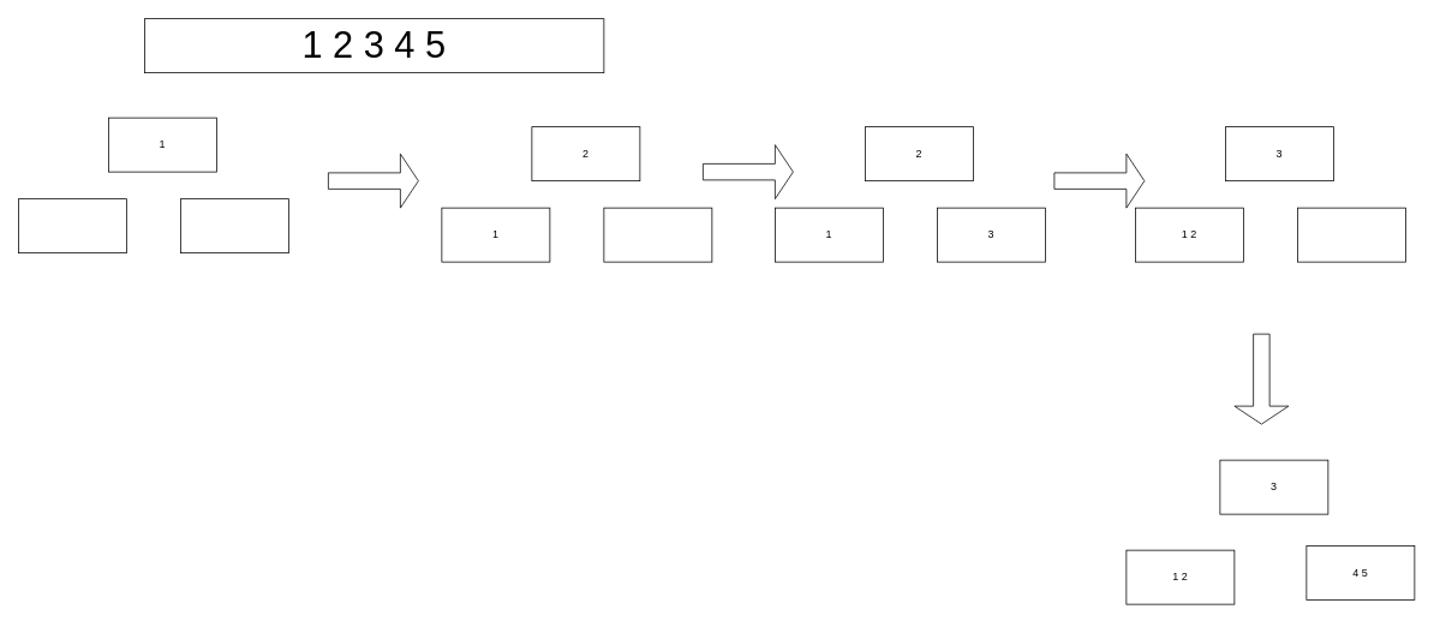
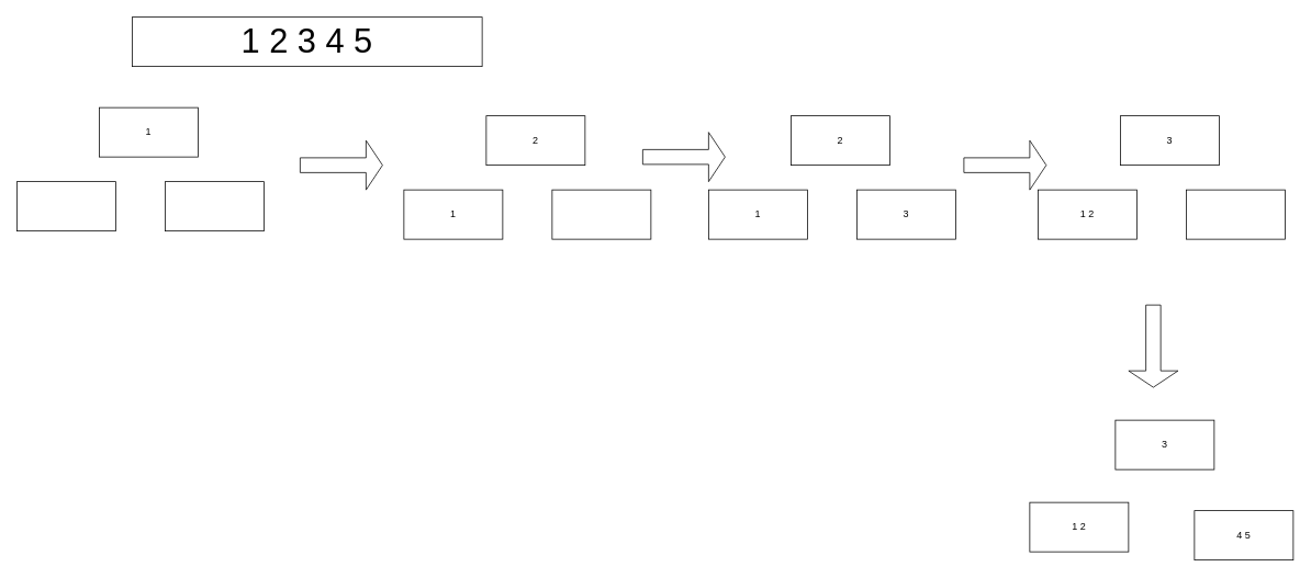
- <mxCell id="2" value="&lt;font style=&quot;font-size: 41px&quot;&gt;1 2 3 4 5&lt;/font&gt;" style="rounded=0;whiteSpace=wrap;html=1;" vertex="1" parent="1"><mxGeometry x="160" y="20" width="510" height="60" as="geometry" /></mxCell>
+ <mxCell id="2" value="&lt;font style=&quot;font-size: 41px&quot;&gt;1 2 3 4 5&lt;/font&gt;" style="rounded=0;whiteSpace=wrap;html=1;" vertex="1" parent="1"><mxGeometry x="160" y="20" width="425" height="60" as="geometry" /></mxCell>
- <mxCell id="14" value="4 5" style="rounded=0;whiteSpace=wrap;html=1;" vertex="1" parent="1"><mxGeometry x="1450" y="605" width="120" height="60" as="geometry" /></mxCell>
+ <mxCell id="14" value="4 5" style="rounded=0;whiteSpace=wrap;html=1;" vertex="1" parent="1"><mxGeometry x="1450" y="620" width="120" height="60" as="geometry" /></mxCell>
